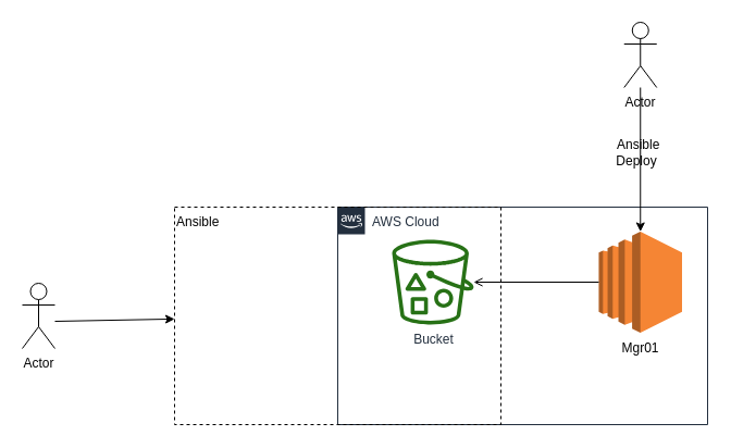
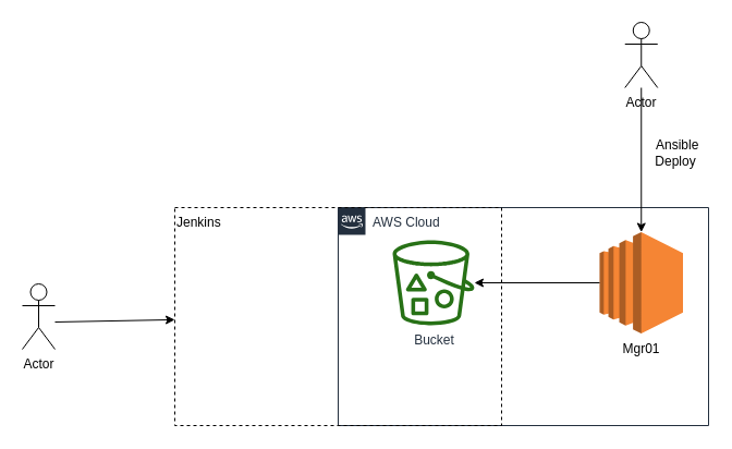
- <mxCell id="11" value="&amp;nbsp;Ansible Deploy" style="text;html=1;strokeColor=none;fillColor=none;align=center;verticalAlign=middle;whiteSpace=wrap;rounded=0;dashed=1;" parent="1" vertex="1"><mxGeometry x="565" y="130" width="40" height="20" as="geometry" /></mxCell>
+ <mxCell id="11" value="&amp;nbsp;Ansible Deploy" style="text;html=1;strokeColor=none;fillColor=none;align=center;verticalAlign=middle;whiteSpace=wrap;rounded=0;dashed=1;" parent="1" vertex="1"><mxGeometry x="600" y="130" width="40" height="20" as="geometry" /></mxCell>
- <mxCell id="8" value="Ansible" style="rounded=0;whiteSpace=wrap;html=1;dashed=1;fillColor=none;align=left;verticalAlign=top;" parent="1" vertex="1"><mxGeometry x="160" y="190" width="300" height="200" as="geometry" /></mxCell>
+ <mxCell id="8" value="Jenkins" style="rounded=0;whiteSpace=wrap;html=1;dashed=1;fillColor=none;align=left;verticalAlign=top;" parent="1" vertex="1"><mxGeometry x="160" y="190" width="300" height="200" as="geometry" /></mxCell>
- <mxCell id="5" value="" style="endArrow=open;html=1;exitX=0;exitY=0.5;exitDx=0;exitDy=0;exitPerimeter=0;" parent="1" source="4" target="3" edge="1"><mxGeometry width="50" height="50" relative="1" as="geometry"><mxPoint x="710" y="380" as="sourcePoint" /><mxPoint x="760" y="330" as="targetPoint" /></mxGeometry></mxCell>
+ <mxCell id="5" value="" style="endArrow=classic;html=1;exitX=0;exitY=0.5;exitDx=0;exitDy=0;exitPerimeter=0;" parent="1" source="4" target="3" edge="1"><mxGeometry width="50" height="50" relative="1" as="geometry"><mxPoint x="710" y="380" as="sourcePoint" /><mxPoint x="760" y="330" as="targetPoint" /></mxGeometry></mxCell>
